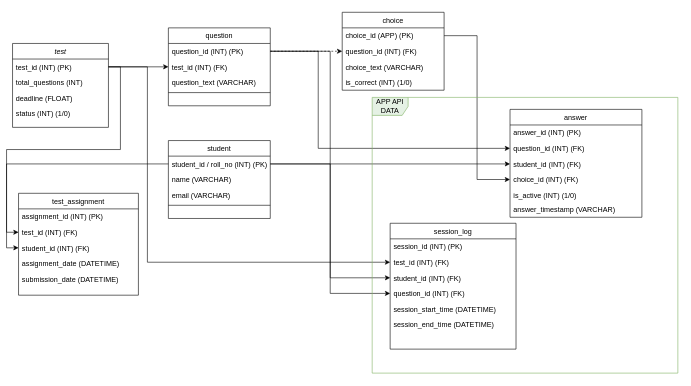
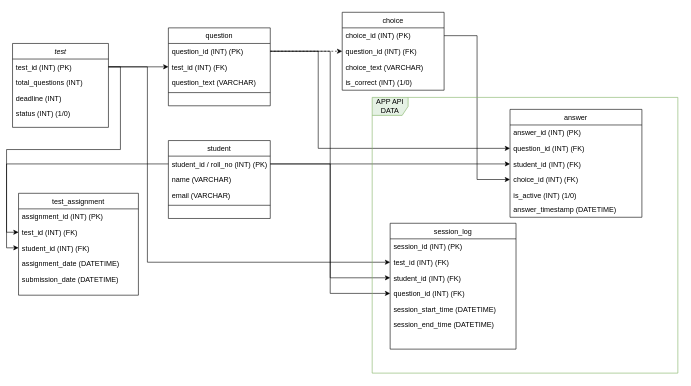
- <mxCell id="25" value="choice_id (APP) (PK)" style="text;align=left;verticalAlign=top;spacingLeft=4;spacingRight=4;overflow=hidden;rotatable=0;points=[[0,0.5],[1,0.5]];portConstraint=eastwest;" vertex="1" parent="24"><mxGeometry y="26" width="170" height="26" as="geometry" /></mxCell>
+ <mxCell id="25" value="choice_id (INT) (PK)" style="text;align=left;verticalAlign=top;spacingLeft=4;spacingRight=4;overflow=hidden;rotatable=0;points=[[0,0.5],[1,0.5]];portConstraint=eastwest;" vertex="1" parent="24"><mxGeometry y="26" width="170" height="26" as="geometry" /></mxCell>
- <mxCell id="5" value="deadline (FLOAT)" style="text;align=left;verticalAlign=top;spacingLeft=4;spacingRight=4;overflow=hidden;rotatable=0;points=[[0,0.5],[1,0.5]];portConstraint=eastwest;rounded=0;shadow=0;html=0;" parent="2" vertex="1"><mxGeometry y="78" width="160" height="26" as="geometry" /></mxCell>
+ <mxCell id="5" value="deadline (INT)" style="text;align=left;verticalAlign=top;spacingLeft=4;spacingRight=4;overflow=hidden;rotatable=0;points=[[0,0.5],[1,0.5]];portConstraint=eastwest;rounded=0;shadow=0;html=0;" parent="2" vertex="1"><mxGeometry y="78" width="160" height="26" as="geometry" /></mxCell>
- <mxCell id="52" value="answer_timestamp (VARCHAR) " style="text;align=left;verticalAlign=top;spacingLeft=4;spacingRight=4;overflow=hidden;rotatable=0;points=[[0,0.5],[1,0.5]];portConstraint=eastwest;rounded=0;shadow=0;html=0;" vertex="1" parent="1"><mxGeometry x="850" y="336" width="210" height="26" as="geometry" /></mxCell>
+ <mxCell id="52" value="answer_timestamp (DATETIME) " style="text;align=left;verticalAlign=top;spacingLeft=4;spacingRight=4;overflow=hidden;rotatable=0;points=[[0,0.5],[1,0.5]];portConstraint=eastwest;rounded=0;shadow=0;html=0;" vertex="1" parent="1"><mxGeometry x="850" y="336" width="210" height="26" as="geometry" /></mxCell>
